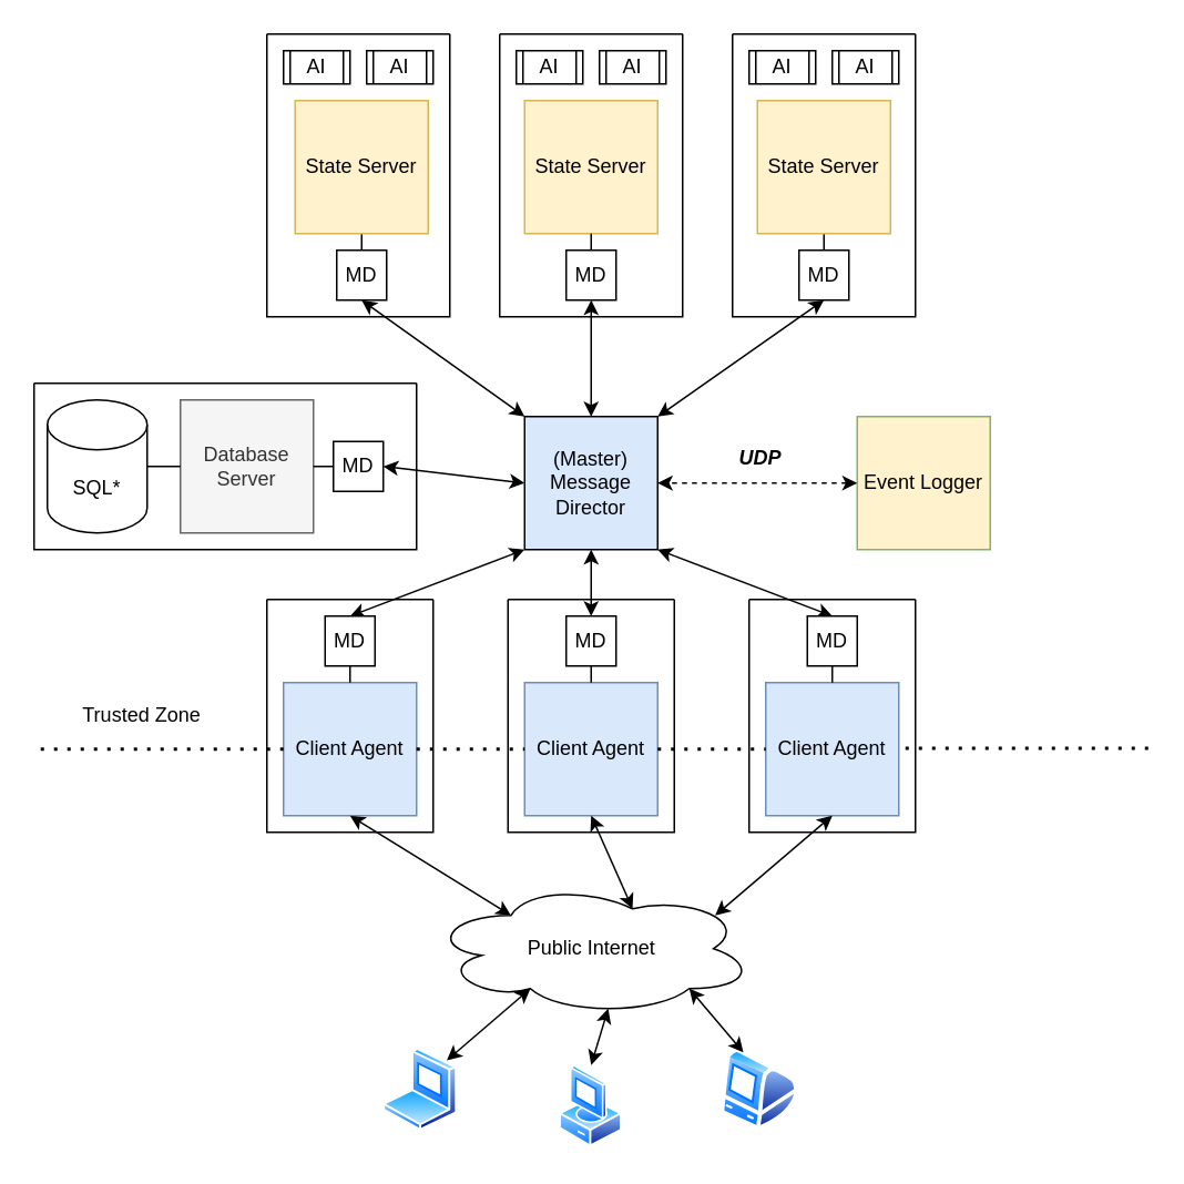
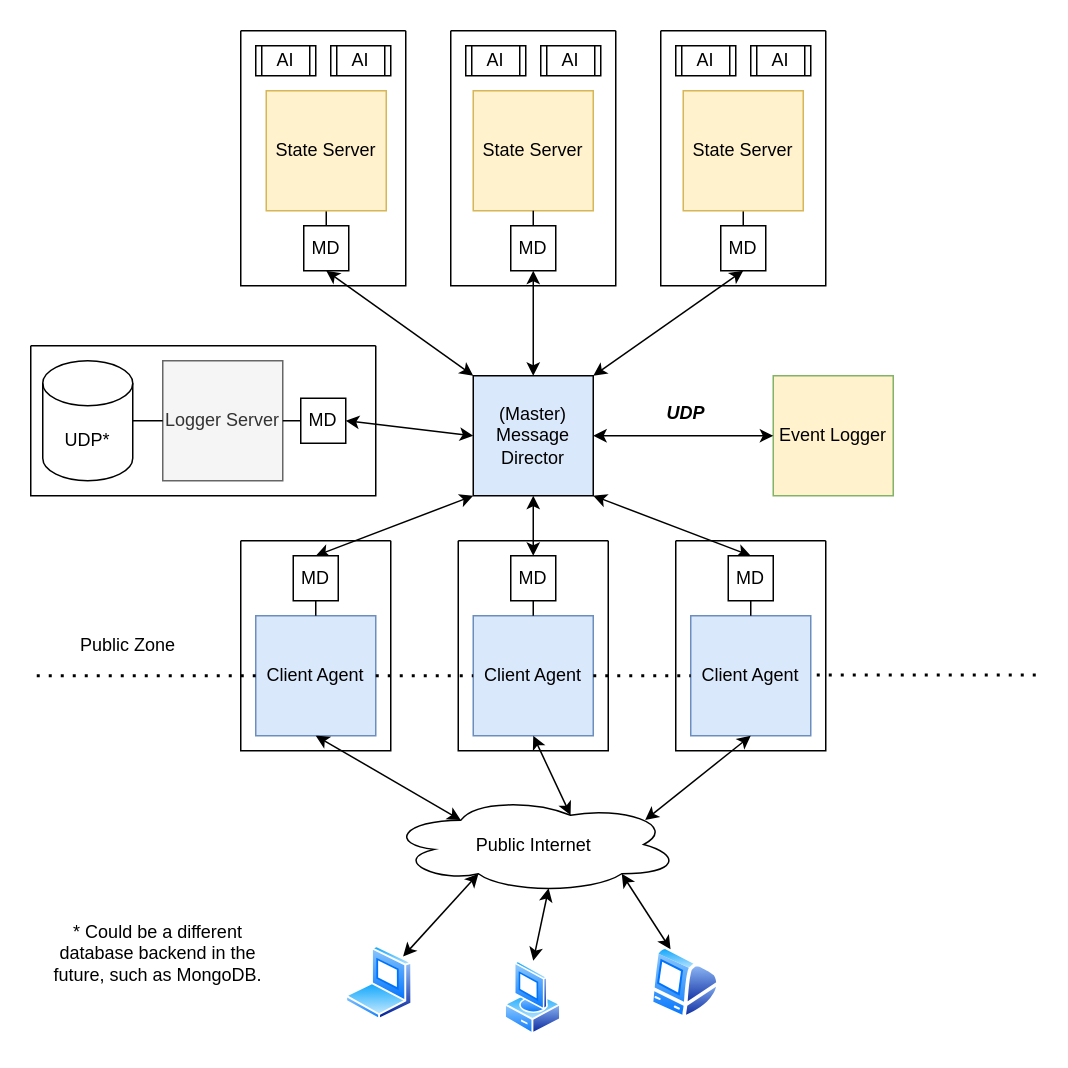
- <mxCell id="38" value="Database Server" style="whiteSpace=wrap;html=1;aspect=fixed;fillColor=#f5f5f5;fontColor=#333333;strokeColor=#666666;" parent="1" vertex="1"><mxGeometry x="108" y="240" width="80" height="80" as="geometry" /></mxCell>
+ <mxCell id="38" value="Logger Server" style="whiteSpace=wrap;html=1;aspect=fixed;fillColor=#f5f5f5;fontColor=#333333;strokeColor=#666666;" parent="1" vertex="1"><mxGeometry x="108" y="240" width="80" height="80" as="geometry" /></mxCell>
- <mxCell id="14" value="" style="endArrow=classic;startArrow=classic;html=1;rounded=0;entryX=1;entryY=0.5;entryDx=0;entryDy=0;exitX=0;exitY=0.5;exitDx=0;exitDy=0;dashed=1;" parent="1" source="6" target="2" edge="1"><mxGeometry width="50" height="50" relative="1" as="geometry"><mxPoint x="330" y="410" as="sourcePoint" /><mxPoint x="380" y="360" as="targetPoint" /></mxGeometry></mxCell>
+ <mxCell id="14" value="" style="endArrow=classic;startArrow=classic;html=1;rounded=0;entryX=1;entryY=0.5;entryDx=0;entryDy=0;exitX=0;exitY=0.5;exitDx=0;exitDy=0;" parent="1" source="6" target="2" edge="1"><mxGeometry width="50" height="50" relative="1" as="geometry"><mxPoint x="330" y="410" as="sourcePoint" /><mxPoint x="380" y="360" as="targetPoint" /></mxGeometry></mxCell>
- <mxCell id="42" value="SQL*" style="shape=cylinder3;whiteSpace=wrap;html=1;boundedLbl=1;backgroundOutline=1;size=15;" parent="1" vertex="1"><mxGeometry x="28" y="240" width="60" height="80" as="geometry" /></mxCell>
+ <mxCell id="42" value="UDP*" style="shape=cylinder3;whiteSpace=wrap;html=1;boundedLbl=1;backgroundOutline=1;size=15;" parent="1" vertex="1"><mxGeometry x="28" y="240" width="60" height="80" as="geometry" /></mxCell>
- <mxCell id="16" value="Trusted Zone" style="text;html=1;strokeColor=none;fillColor=none;align=center;verticalAlign=middle;whiteSpace=wrap;rounded=0;" parent="1" vertex="1"><mxGeometry x="30" y="415" width="110" height="30" as="geometry" /></mxCell>
+ <mxCell id="16" value="Public Zone" style="text;html=1;strokeColor=none;fillColor=none;align=center;verticalAlign=middle;whiteSpace=wrap;rounded=0;" parent="1" vertex="1"><mxGeometry x="30" y="415" width="110" height="30" as="geometry" /></mxCell>
- <mxCell id="20" value="Public Internet" style="ellipse;shape=cloud;whiteSpace=wrap;html=1;" parent="1" vertex="1"><mxGeometry x="258" y="530" width="195" height="80" as="geometry" /></mxCell>
+ <mxCell id="20" value="Public Internet" style="ellipse;shape=cloud;whiteSpace=wrap;html=1;" parent="1" vertex="1"><mxGeometry x="258" y="530" width="195" height="65" as="geometry" /></mxCell>
+ <mxCell id="44" value="* Could be a different database backend in the future, such as MongoDB." style="text;html=1;strokeColor=none;fillColor=none;align=center;verticalAlign=middle;whiteSpace=wrap;rounded=0;" parent="1" vertex="1"><mxGeometry x="30" y="610" width="150" height="50" as="geometry" /></mxCell>
